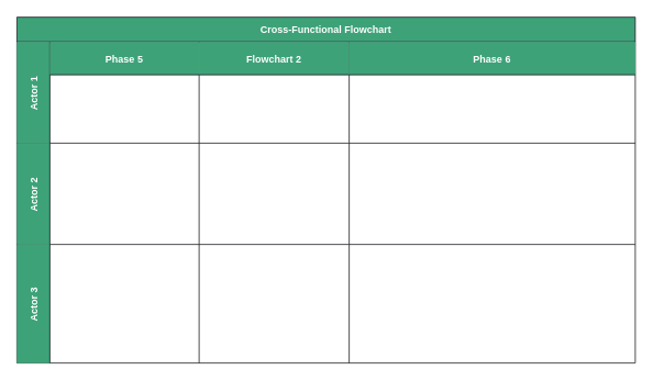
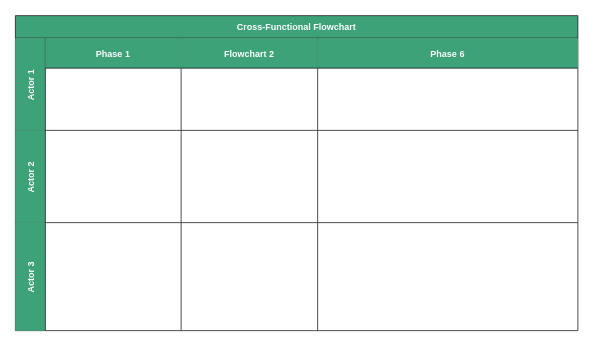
- <mxCell id="4" value="Phase 5" style="swimlane;swimlaneHead=0;swimlaneBody=0;fontStyle=0;connectable=0;fillColor=#3da278;startSize=40;collapsible=0;recursiveResize=0;expand=0;fontStyle=1;strokeColor=#18141D;fontColor=#FFFFFF;" vertex="1" parent="3"><mxGeometry x="40" width="181" height="123" as="geometry"><mxRectangle width="181" height="123" as="alternateBounds" /></mxGeometry></mxCell>
+ <mxCell id="4" value="Phase 1" style="swimlane;swimlaneHead=0;swimlaneBody=0;fontStyle=0;connectable=0;fillColor=#3da278;startSize=40;collapsible=0;recursiveResize=0;expand=0;fontStyle=1;strokeColor=#18141D;fontColor=#FFFFFF;" vertex="1" parent="3"><mxGeometry x="40" width="181" height="123" as="geometry"><mxRectangle width="181" height="123" as="alternateBounds" /></mxGeometry></mxCell>
